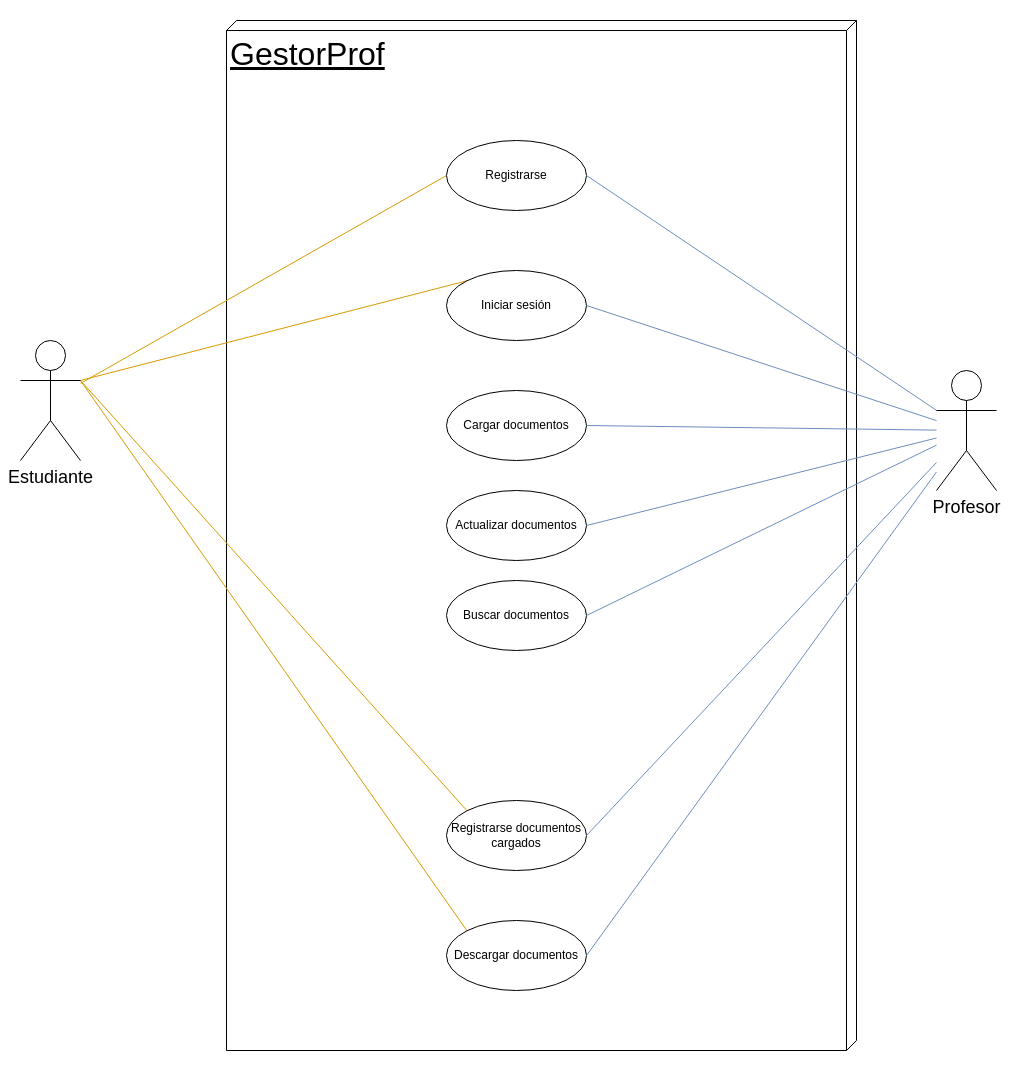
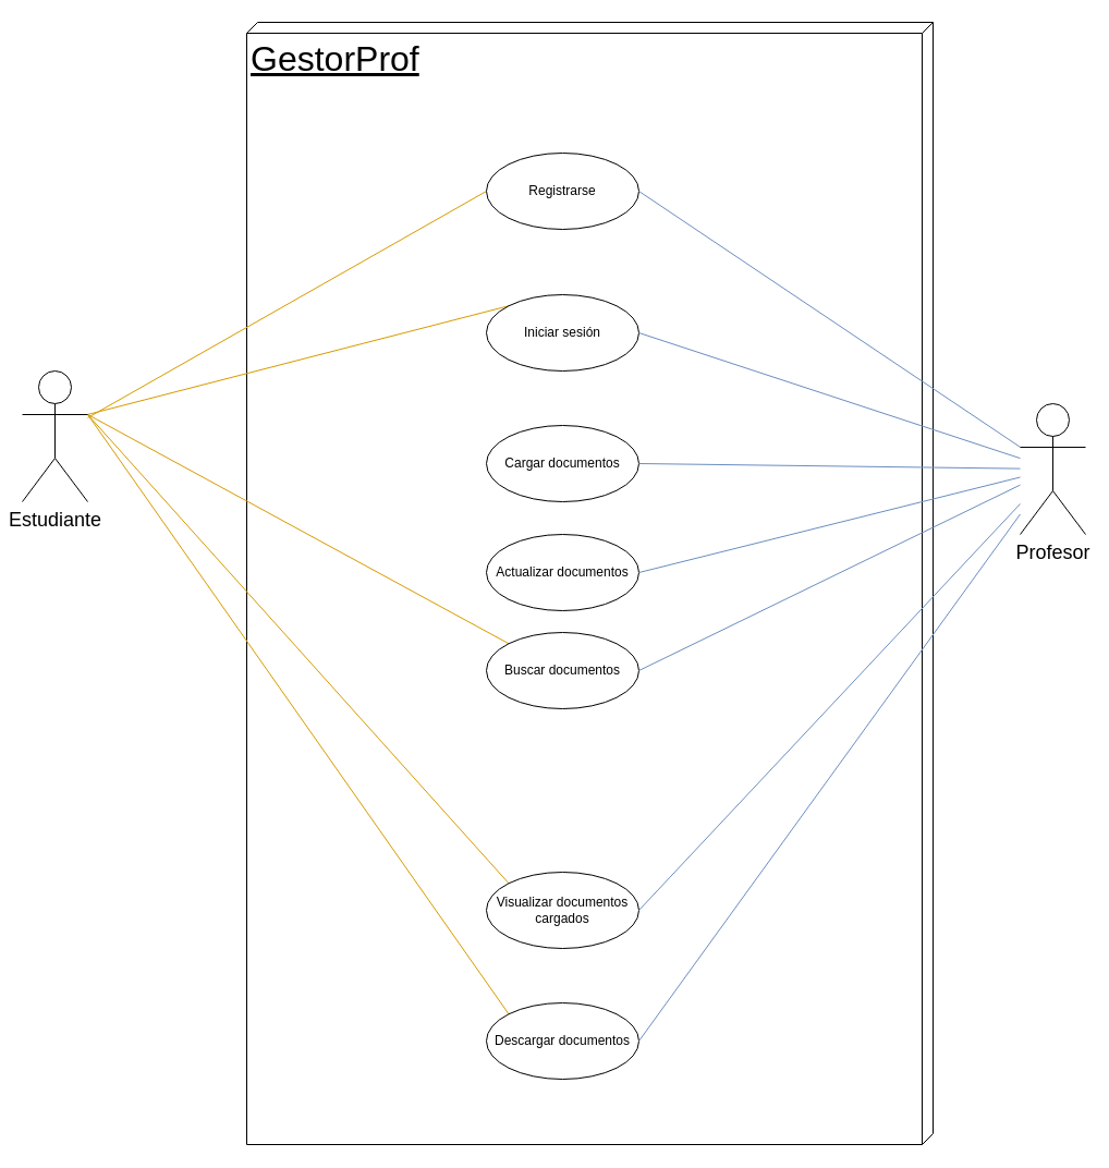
+ <mxCell id="5" style="edgeStyle=none;rounded=0;orthogonalLoop=1;jettySize=auto;html=1;entryX=0;entryY=0;entryDx=0;entryDy=0;fontSize=18;endArrow=none;endFill=0;fillColor=#ffe6cc;strokeColor=#d79b00;exitX=1;exitY=0.333;exitDx=0;exitDy=0;exitPerimeter=0;" parent="1" target="12" edge="1" source="8"><mxGeometry relative="1" as="geometry"><mxPoint x="96" y="250" as="sourcePoint" /></mxGeometry></mxCell>
- <mxCell id="11" value="Registrarse documentos cargados" style="ellipse;whiteSpace=wrap;html=1;" parent="1" vertex="1"><mxGeometry x="446" y="800" width="140" height="70" as="geometry" /></mxCell>
+ <mxCell id="11" value="Visualizar documentos cargados" style="ellipse;whiteSpace=wrap;html=1;" parent="1" vertex="1"><mxGeometry x="446" y="800" width="140" height="70" as="geometry" /></mxCell>
